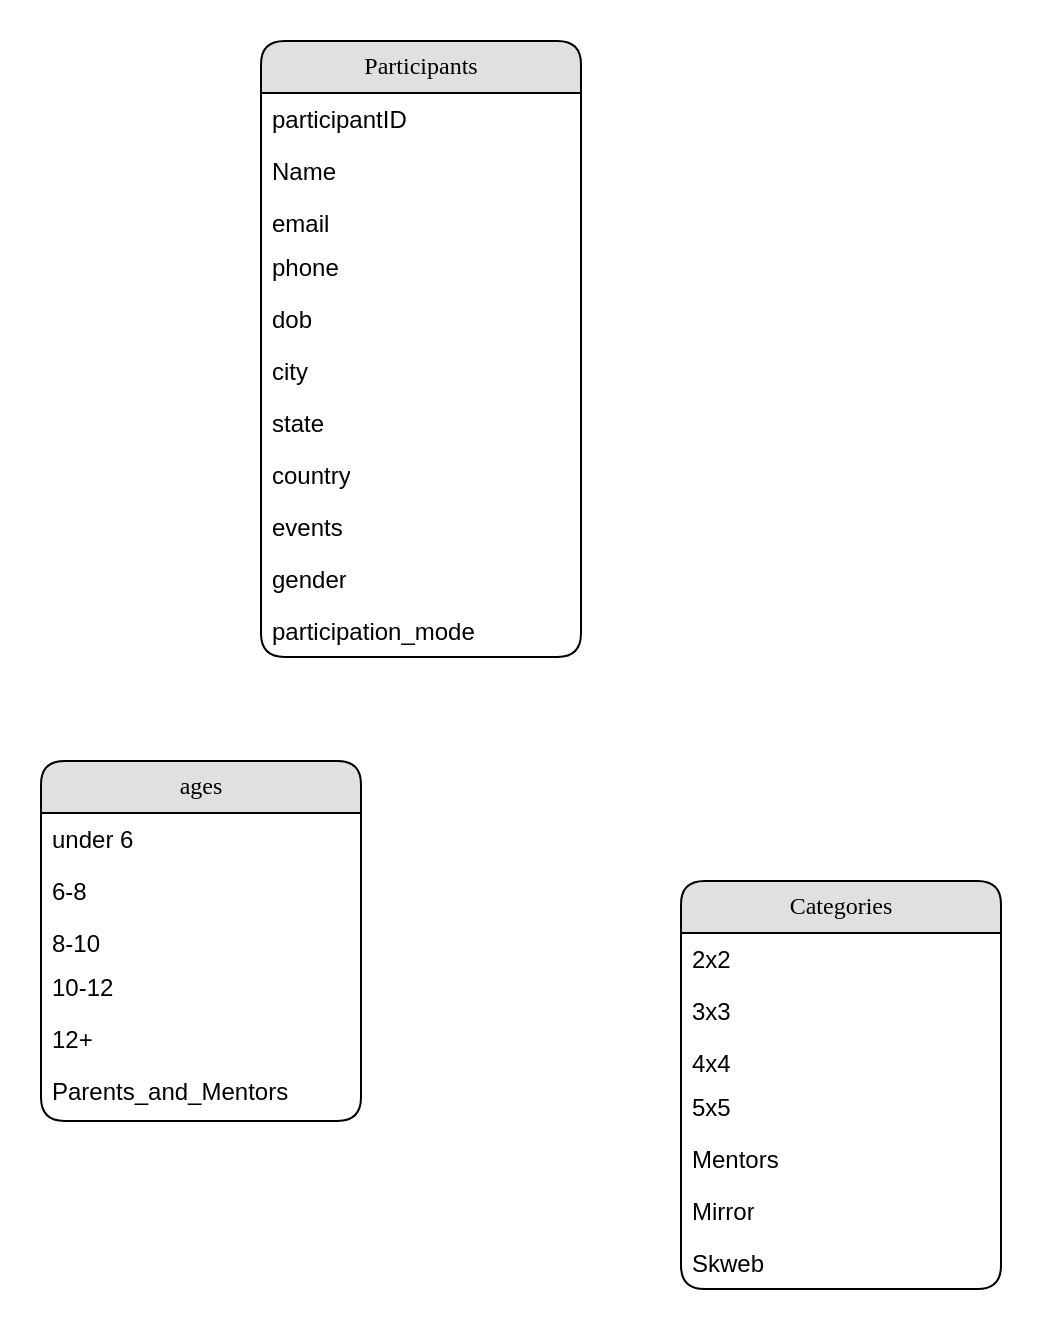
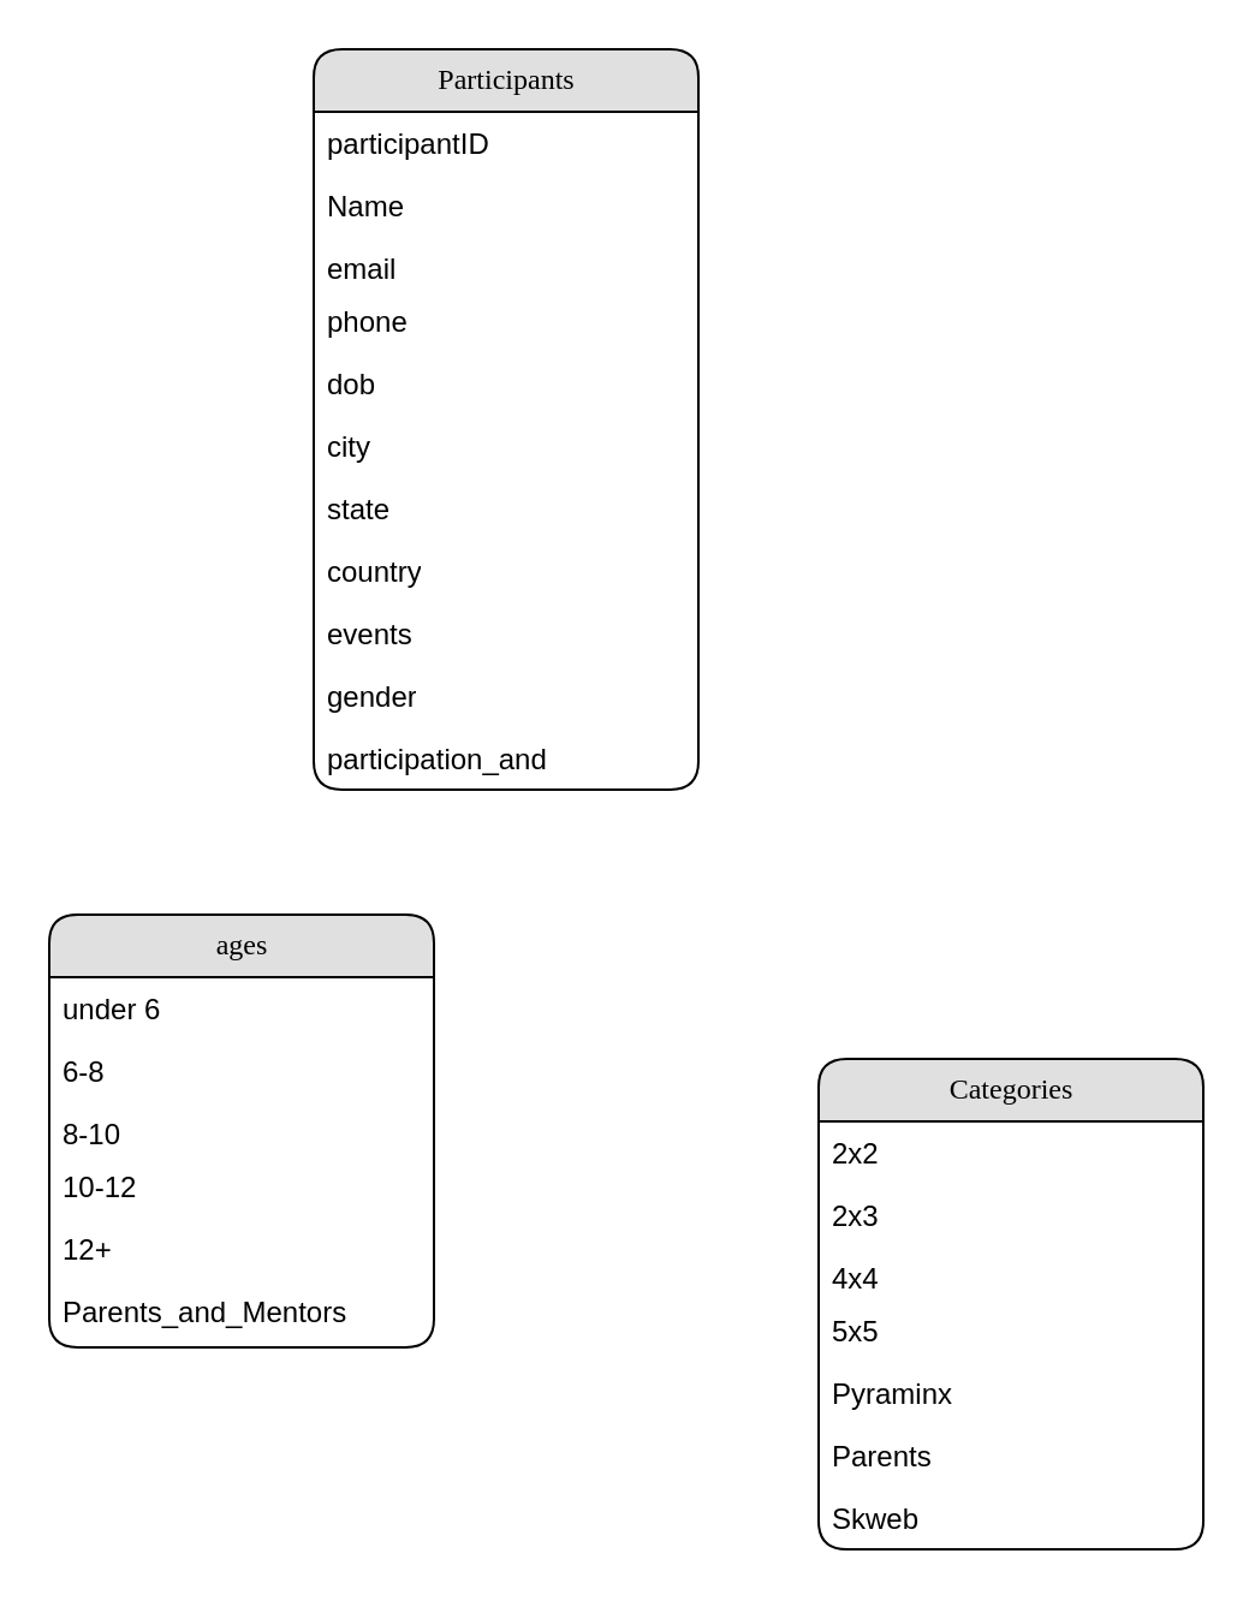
- <mxCell id="13" value="participation_mode" style="text;html=1;strokeColor=none;fillColor=none;spacingLeft=4;spacingRight=4;whiteSpace=wrap;overflow=hidden;rotatable=0;points=[[0,0.5],[1,0.5]];portConstraint=eastwest;" vertex="1" parent="2"><mxGeometry y="282" width="160" height="26" as="geometry" /></mxCell>
+ <mxCell id="13" value="participation_and" style="text;html=1;strokeColor=none;fillColor=none;spacingLeft=4;spacingRight=4;whiteSpace=wrap;overflow=hidden;rotatable=0;points=[[0,0.5],[1,0.5]];portConstraint=eastwest;" vertex="1" parent="2"><mxGeometry y="282" width="160" height="26" as="geometry" /></mxCell>
- <mxCell id="16" value="3x3" style="text;html=1;strokeColor=none;fillColor=none;spacingLeft=4;spacingRight=4;whiteSpace=wrap;overflow=hidden;rotatable=0;points=[[0,0.5],[1,0.5]];portConstraint=eastwest;" vertex="1" parent="14"><mxGeometry y="52" width="160" height="26" as="geometry" /></mxCell>
+ <mxCell id="16" value="2x3" style="text;html=1;strokeColor=none;fillColor=none;spacingLeft=4;spacingRight=4;whiteSpace=wrap;overflow=hidden;rotatable=0;points=[[0,0.5],[1,0.5]];portConstraint=eastwest;" vertex="1" parent="14"><mxGeometry y="52" width="160" height="26" as="geometry" /></mxCell>
- <mxCell id="19" value="Mentors" style="text;html=1;strokeColor=none;fillColor=none;spacingLeft=4;spacingRight=4;whiteSpace=wrap;overflow=hidden;rotatable=0;points=[[0,0.5],[1,0.5]];portConstraint=eastwest;" vertex="1" parent="14"><mxGeometry y="126" width="160" height="26" as="geometry" /></mxCell>
+ <mxCell id="19" value="Pyraminx" style="text;html=1;strokeColor=none;fillColor=none;spacingLeft=4;spacingRight=4;whiteSpace=wrap;overflow=hidden;rotatable=0;points=[[0,0.5],[1,0.5]];portConstraint=eastwest;" vertex="1" parent="14"><mxGeometry y="126" width="160" height="26" as="geometry" /></mxCell>
- <mxCell id="20" value="Mirror" style="text;html=1;strokeColor=none;fillColor=none;spacingLeft=4;spacingRight=4;whiteSpace=wrap;overflow=hidden;rotatable=0;points=[[0,0.5],[1,0.5]];portConstraint=eastwest;" vertex="1" parent="14"><mxGeometry y="152" width="160" height="26" as="geometry" /></mxCell>
+ <mxCell id="20" value="Parents" style="text;html=1;strokeColor=none;fillColor=none;spacingLeft=4;spacingRight=4;whiteSpace=wrap;overflow=hidden;rotatable=0;points=[[0,0.5],[1,0.5]];portConstraint=eastwest;" vertex="1" parent="14"><mxGeometry y="152" width="160" height="26" as="geometry" /></mxCell>
